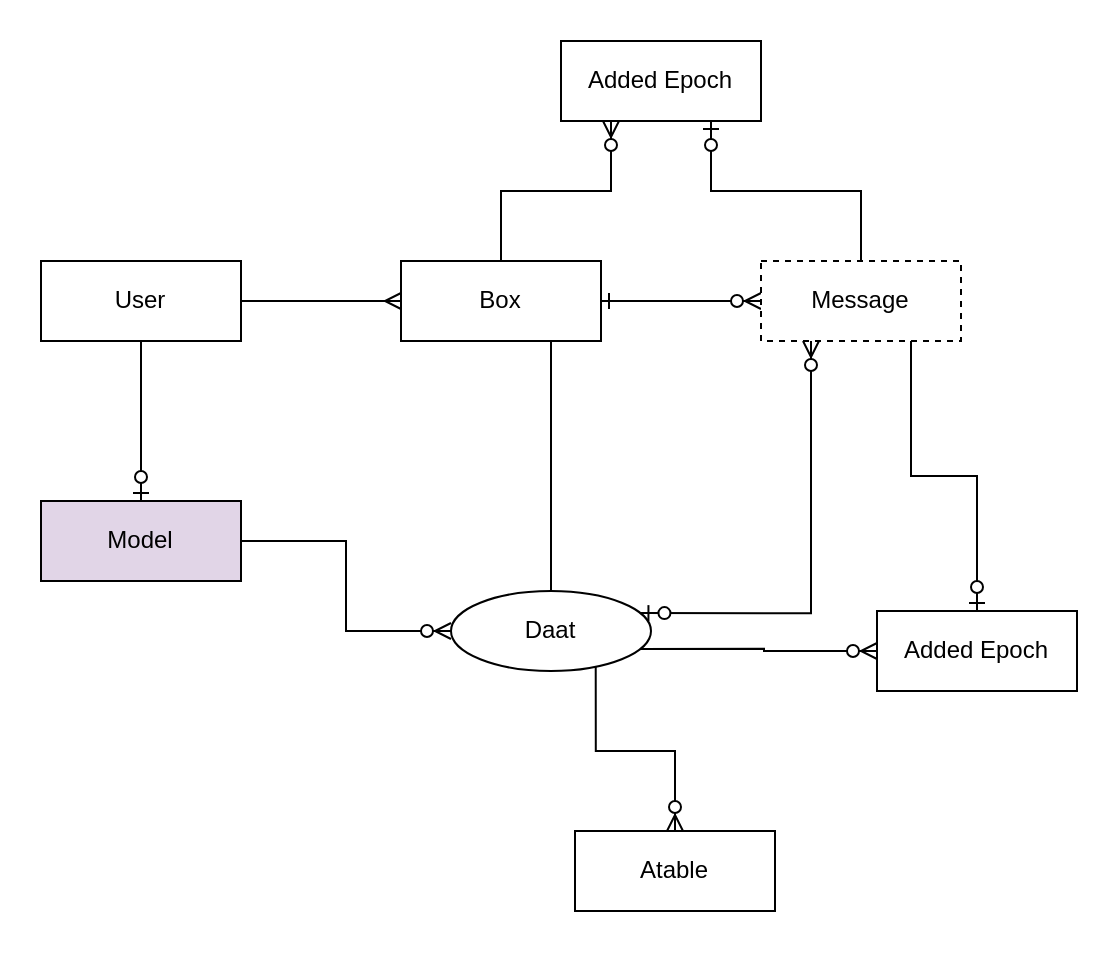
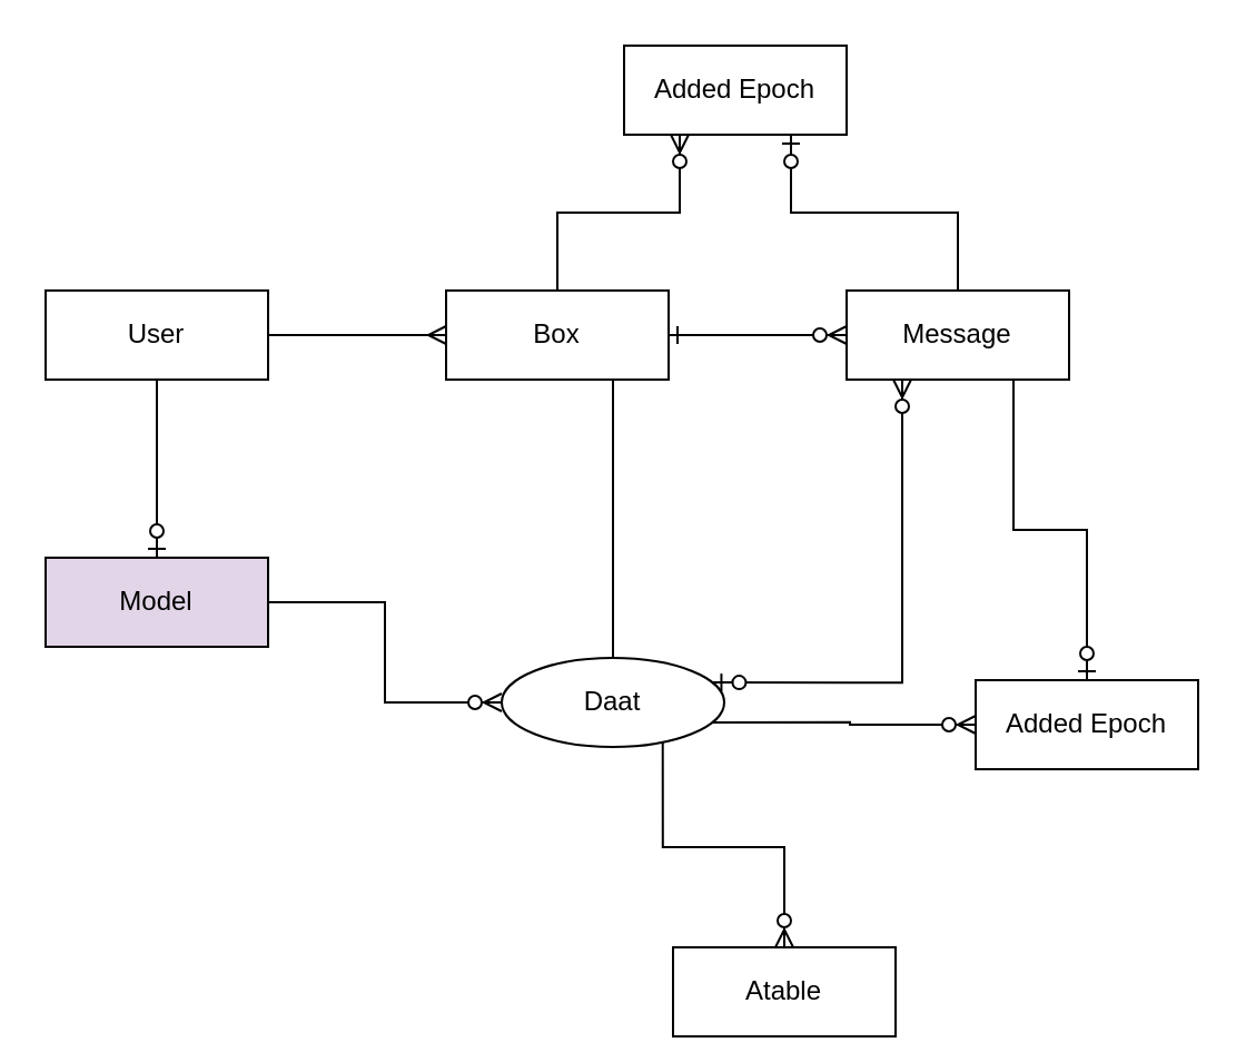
- <mxCell id="8" value="Message" style="whiteSpace=wrap;html=1;align=center;dashed=1;" parent="1" vertex="1"><mxGeometry x="380" y="130" width="100" height="40" as="geometry" /></mxCell>
+ <mxCell id="8" value="Message" style="whiteSpace=wrap;html=1;align=center;" parent="1" vertex="1"><mxGeometry x="380" y="130" width="100" height="40" as="geometry" /></mxCell>
- <mxCell id="19" value="Atable" style="whiteSpace=wrap;html=1;align=center;" parent="1" vertex="1"><mxGeometry x="287" y="415" width="100" height="40" as="geometry" /></mxCell>
+ <mxCell id="19" value="Atable" style="whiteSpace=wrap;html=1;align=center;" parent="1" vertex="1"><mxGeometry x="302" y="425" width="100" height="40" as="geometry" /></mxCell>
